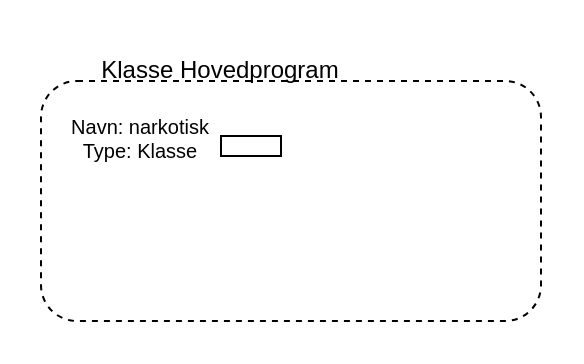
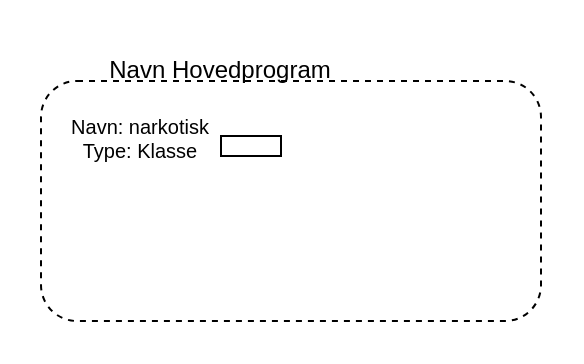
- <mxCell id="3" value="Klasse Hovedprogram" style="text;html=1;strokeColor=none;fillColor=none;align=center;verticalAlign=middle;whiteSpace=wrap;rounded=0;dashed=1;" vertex="1" parent="1"><mxGeometry x="30" width="160" height="30" as="geometry" y="20" /></mxCell>
+ <mxCell id="3" value="Navn Hovedprogram" style="text;html=1;strokeColor=none;fillColor=none;align=center;verticalAlign=middle;whiteSpace=wrap;rounded=0;dashed=1;" vertex="1" parent="1"><mxGeometry x="30" width="160" height="30" as="geometry" y="20" /></mxCell>
